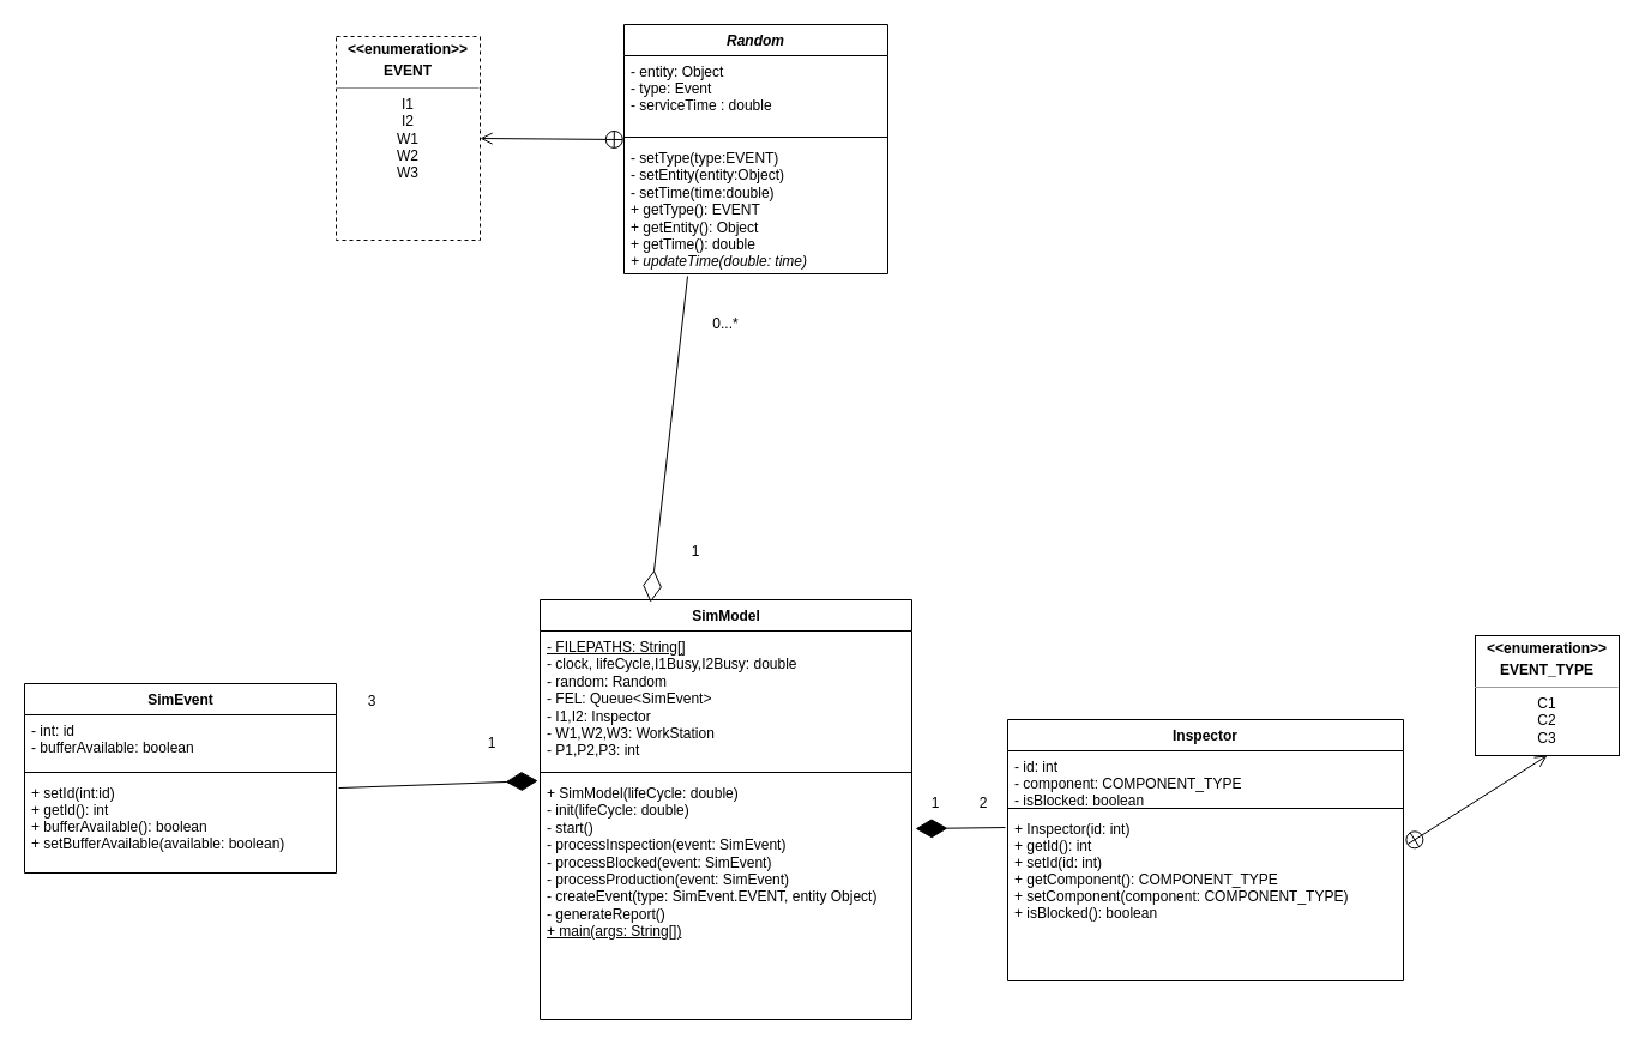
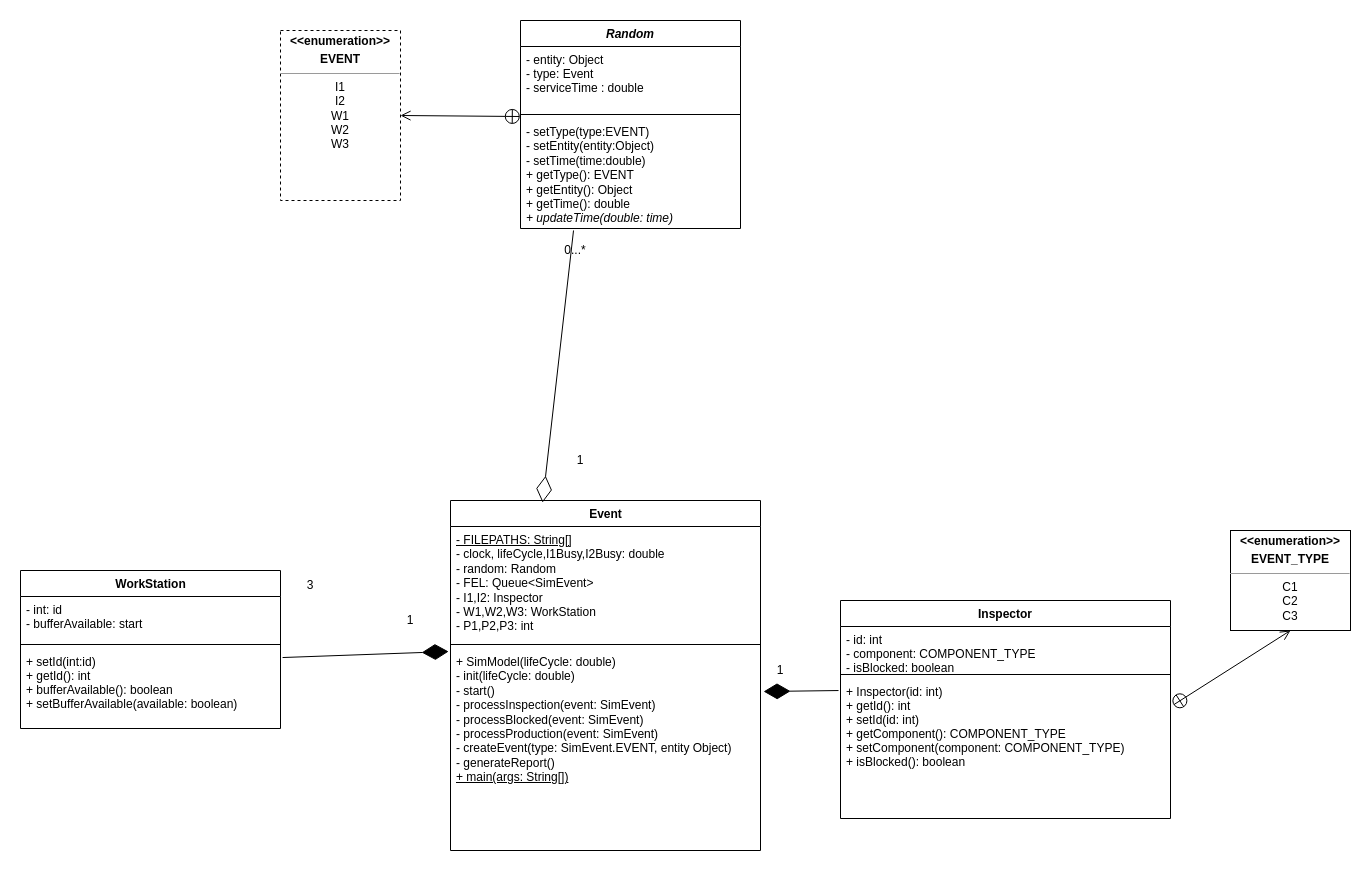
- <mxCell id="30" value="0...*" style="text;html=1;strokeColor=none;fillColor=none;align=center;verticalAlign=middle;whiteSpace=wrap;rounded=0;" vertex="1" parent="1"><mxGeometry x="585" y="260" width="40" height="20" as="geometry" /></mxCell>
+ <mxCell id="30" value="0...*" style="text;html=1;strokeColor=none;fillColor=none;align=center;verticalAlign=middle;whiteSpace=wrap;rounded=0;" vertex="1" parent="1"><mxGeometry x="555" y="240" width="40" height="20" as="geometry" /></mxCell>
- <mxCell id="11" value="SimModel" style="swimlane;fontStyle=1;align=center;verticalAlign=top;childLayout=stackLayout;horizontal=1;startSize=26;horizontalStack=0;resizeParent=1;resizeParentMax=0;resizeLast=0;collapsible=1;marginBottom=0;html=1;" vertex="1" parent="1"><mxGeometry x="450" y="500" width="310" height="350" as="geometry" /></mxCell>
+ <mxCell id="11" value="Event" style="swimlane;fontStyle=1;align=center;verticalAlign=top;childLayout=stackLayout;horizontal=1;startSize=26;horizontalStack=0;resizeParent=1;resizeParentMax=0;resizeLast=0;collapsible=1;marginBottom=0;html=1;" vertex="1" parent="1"><mxGeometry x="450" y="500" width="310" height="350" as="geometry" /></mxCell>
- <mxCell id="16" value="SimEvent" style="swimlane;fontStyle=1;align=center;verticalAlign=top;childLayout=stackLayout;horizontal=1;startSize=26;horizontalStack=0;resizeParent=1;resizeParentMax=0;resizeLast=0;collapsible=1;marginBottom=0;html=1;" vertex="1" parent="1"><mxGeometry x="20" y="570" width="260" height="158" as="geometry" /></mxCell>
+ <mxCell id="16" value="WorkStation" style="swimlane;fontStyle=1;align=center;verticalAlign=top;childLayout=stackLayout;horizontal=1;startSize=26;horizontalStack=0;resizeParent=1;resizeParentMax=0;resizeLast=0;collapsible=1;marginBottom=0;html=1;" vertex="1" parent="1"><mxGeometry x="20" y="570" width="260" height="158" as="geometry" /></mxCell>
- <mxCell id="17" value="- int: id&#10;- bufferAvailable: boolean" style="text;strokeColor=none;fillColor=none;align=left;verticalAlign=top;spacingLeft=4;spacingRight=4;overflow=hidden;rotatable=0;points=[[0,0.5],[1,0.5]];portConstraint=eastwest;" vertex="1" parent="16"><mxGeometry y="26" width="260" height="44" as="geometry" /></mxCell>
+ <mxCell id="17" value="- int: id&#10;- bufferAvailable: start" style="text;strokeColor=none;fillColor=none;align=left;verticalAlign=top;spacingLeft=4;spacingRight=4;overflow=hidden;rotatable=0;points=[[0,0.5],[1,0.5]];portConstraint=eastwest;" vertex="1" parent="16"><mxGeometry y="26" width="260" height="44" as="geometry" /></mxCell>
- <mxCell id="29" value="2" style="text;html=1;strokeColor=none;fillColor=none;align=center;verticalAlign=middle;whiteSpace=wrap;rounded=0;" vertex="1" parent="1"><mxGeometry x="800" y="660" width="40" height="20" as="geometry" /></mxCell>
